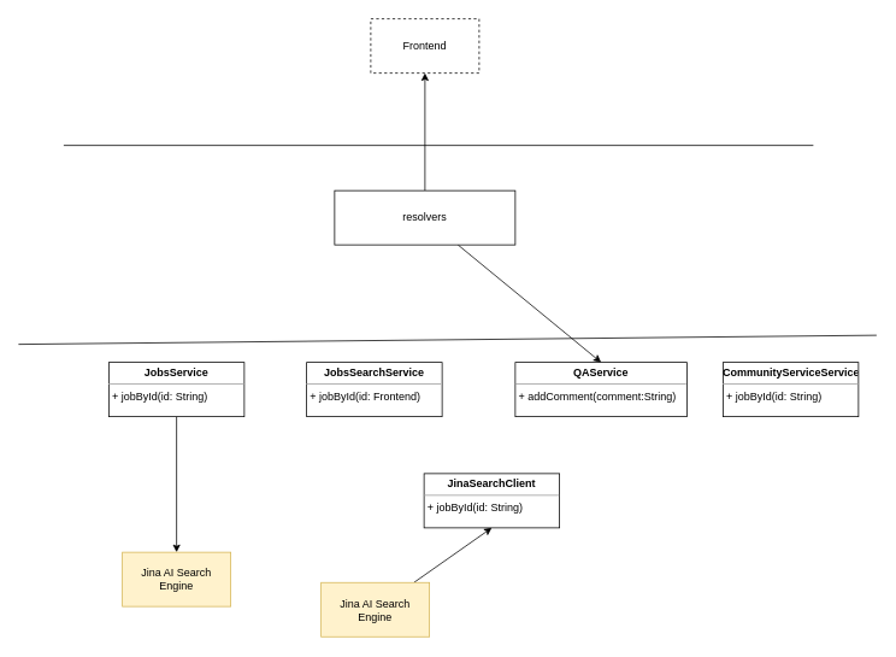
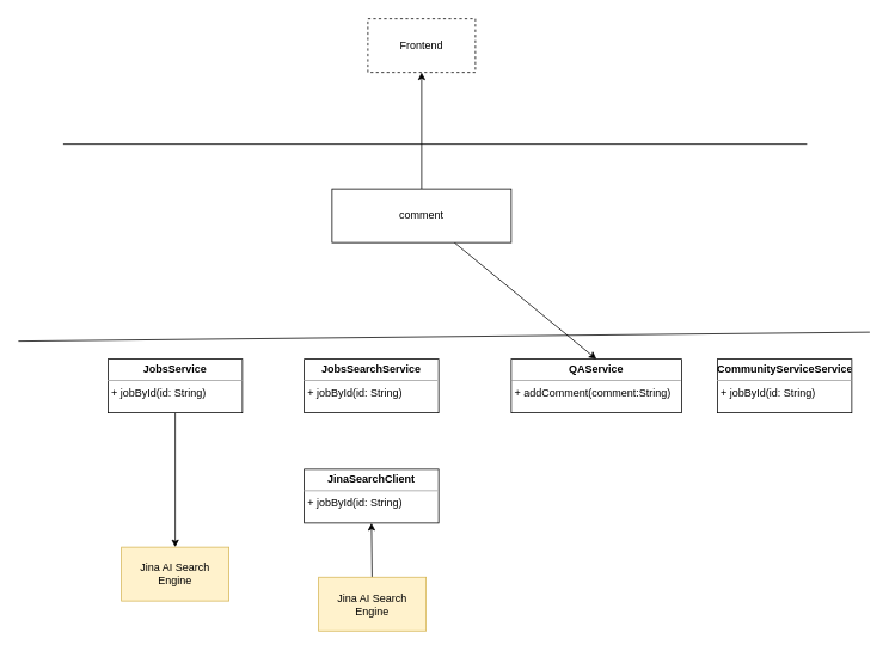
- <mxCell id="16" value="resolvers" style="rounded=0;whiteSpace=wrap;html=1;" vertex="1" parent="1"><mxGeometry x="370" y="210" width="200" height="60" as="geometry" /></mxCell>
+ <mxCell id="16" value="comment" style="rounded=0;whiteSpace=wrap;html=1;" vertex="1" parent="1"><mxGeometry x="370" y="210" width="200" height="60" as="geometry" /></mxCell>
- <mxCell id="4" value="&lt;p style=&quot;margin:0px;margin-top:4px;text-align:center;&quot;&gt;&lt;b&gt;JobsSearchService&lt;/b&gt;&lt;/p&gt;&lt;hr size=&quot;1&quot;&gt;&lt;p style=&quot;margin:0px;margin-left:4px;&quot;&gt;+ jobById(id: Frontend)&lt;/p&gt;" style="verticalAlign=top;align=left;overflow=fill;fontSize=12;fontFamily=Helvetica;html=1;" parent="1" vertex="1"><mxGeometry x="339" y="400" width="150" height="60" as="geometry" /></mxCell>
+ <mxCell id="4" value="&lt;p style=&quot;margin:0px;margin-top:4px;text-align:center;&quot;&gt;&lt;b&gt;JobsSearchService&lt;/b&gt;&lt;/p&gt;&lt;hr size=&quot;1&quot;&gt;&lt;p style=&quot;margin:0px;margin-left:4px;&quot;&gt;+ jobById(id: String)&lt;/p&gt;" style="verticalAlign=top;align=left;overflow=fill;fontSize=12;fontFamily=Helvetica;html=1;" parent="1" vertex="1"><mxGeometry x="339" y="400" width="150" height="60" as="geometry" /></mxCell>
- <mxCell id="5" value="&lt;p style=&quot;margin:0px;margin-top:4px;text-align:center;&quot;&gt;&lt;b&gt;JinaSearchClient&lt;/b&gt;&lt;/p&gt;&lt;hr size=&quot;1&quot;&gt;&lt;p style=&quot;margin:0px;margin-left:4px;&quot;&gt;+ jobById(id: String)&lt;/p&gt;" style="verticalAlign=top;align=left;overflow=fill;fontSize=12;fontFamily=Helvetica;html=1;" parent="1" vertex="1"><mxGeometry x="469" y="523" width="150" height="60" as="geometry" /></mxCell>
+ <mxCell id="5" value="&lt;p style=&quot;margin:0px;margin-top:4px;text-align:center;&quot;&gt;&lt;b&gt;JinaSearchClient&lt;/b&gt;&lt;/p&gt;&lt;hr size=&quot;1&quot;&gt;&lt;p style=&quot;margin:0px;margin-left:4px;&quot;&gt;+ jobById(id: String)&lt;/p&gt;" style="verticalAlign=top;align=left;overflow=fill;fontSize=12;fontFamily=Helvetica;html=1;" parent="1" vertex="1"><mxGeometry x="339" y="523" width="150" height="60" as="geometry" /></mxCell>
